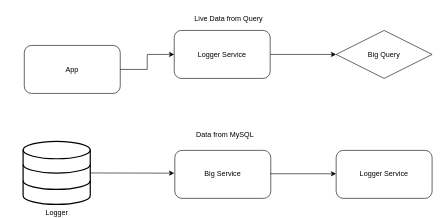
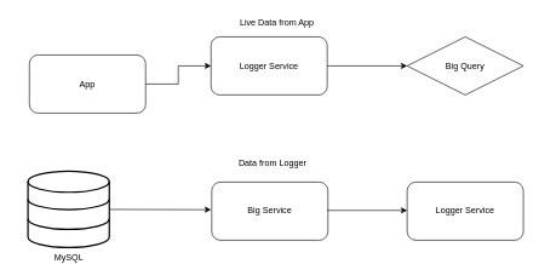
- <mxCell id="9" value="Live Data from Query" style="text;html=1;strokeColor=none;fillColor=none;align=center;verticalAlign=middle;whiteSpace=wrap;rounded=0;" vertex="1" parent="2"><mxGeometry x="271" width="180" height="20" as="geometry" /></mxCell>
+ <mxCell id="9" value="Live Data from App" style="text;html=1;strokeColor=none;fillColor=none;align=center;verticalAlign=middle;whiteSpace=wrap;rounded=0;" vertex="1" parent="2"><mxGeometry x="271" width="180" height="20" as="geometry" /></mxCell>
- <mxCell id="12" value="Data from MySQL" style="text;html=1;strokeColor=none;fillColor=none;align=center;verticalAlign=middle;whiteSpace=wrap;rounded=0;" vertex="1" parent="2"><mxGeometry x="280" y="194" width="150" height="20" as="geometry" /></mxCell>
+ <mxCell id="12" value="Data from Logger" style="text;html=1;strokeColor=none;fillColor=none;align=center;verticalAlign=middle;whiteSpace=wrap;rounded=0;" vertex="1" parent="2"><mxGeometry x="280" y="194" width="150" height="20" as="geometry" /></mxCell>
- <mxCell id="6" value="Logger" style="html=1;verticalLabelPosition=bottom;align=center;labelBackgroundColor=#ffffff;verticalAlign=top;strokeWidth=2;shadow=0;dashed=0;shape=mxgraph.ios7.icons.data;" vertex="1" parent="2"><mxGeometry x="18" y="215" width="112" height="105" as="geometry" /></mxCell>
+ <mxCell id="6" value="MySQL" style="html=1;verticalLabelPosition=bottom;align=center;labelBackgroundColor=#ffffff;verticalAlign=top;strokeWidth=2;shadow=0;dashed=0;shape=mxgraph.ios7.icons.data;" vertex="1" parent="2"><mxGeometry x="18" y="215" width="112" height="105" as="geometry" /></mxCell>
